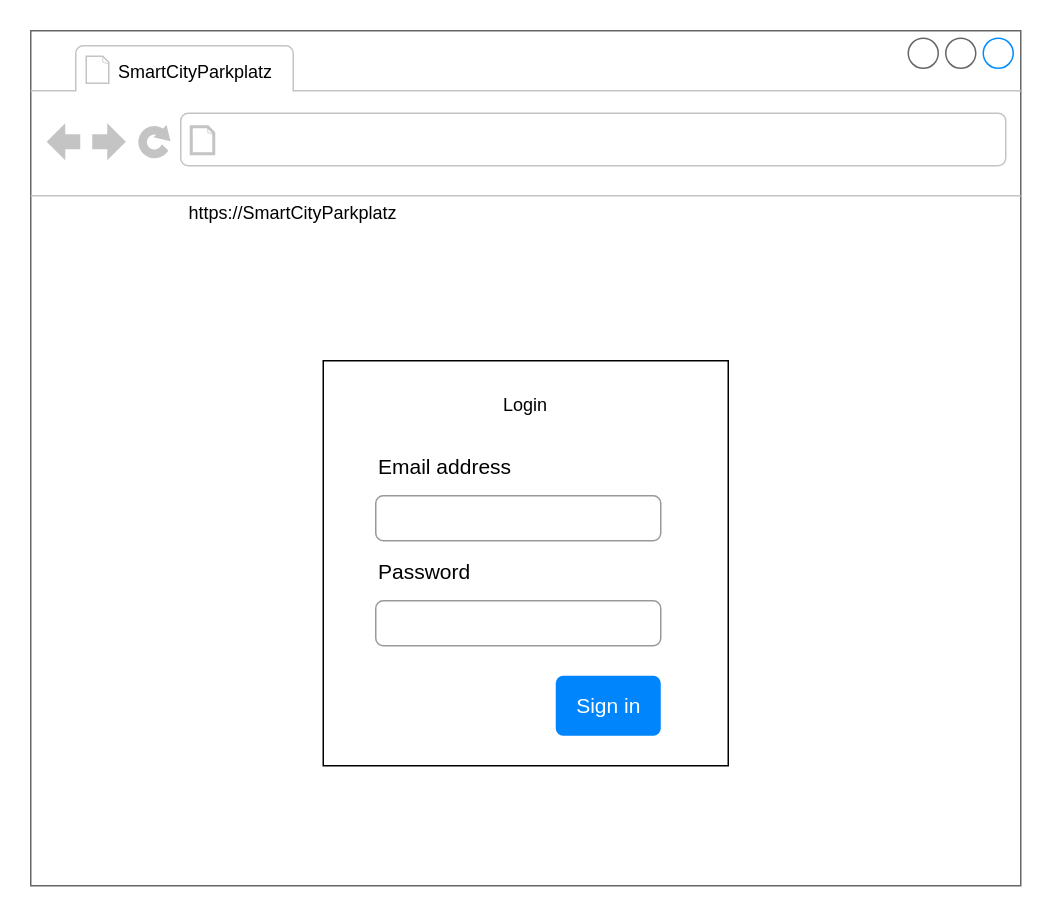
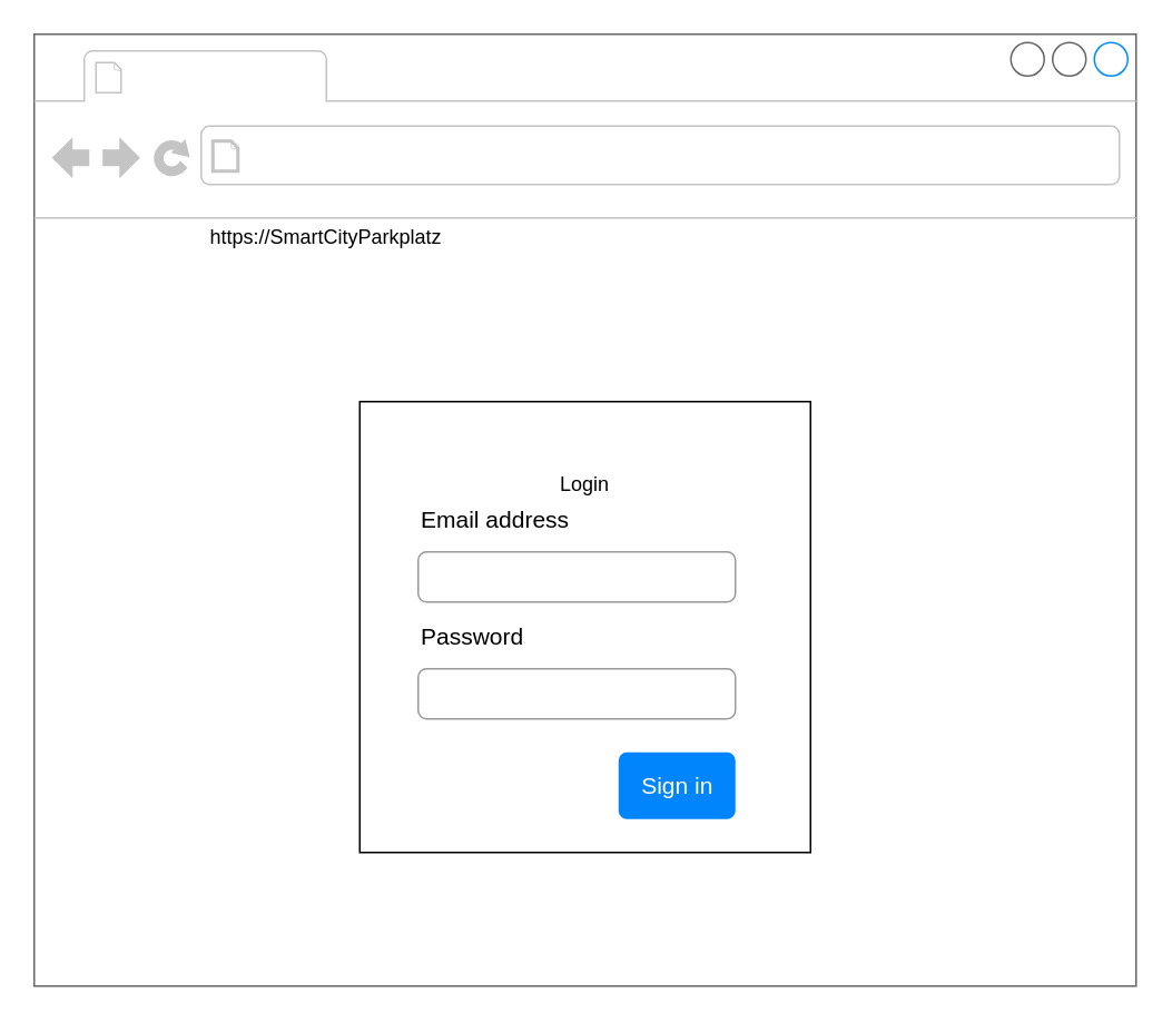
- <mxCell id="11" value="SmartCityParkplatz" style="text;html=1;strokeColor=none;fillColor=none;align=center;verticalAlign=middle;whiteSpace=wrap;rounded=0;" vertex="1" parent="2"><mxGeometry x="60" y="20" width="100" height="16" as="geometry" /></mxCell>
- <mxCell id="4" value="Login" style="text;html=1;strokeColor=none;fillColor=none;align=center;verticalAlign=middle;whiteSpace=wrap;rounded=0;" vertex="1" parent="2"><mxGeometry x="310" y="240" width="40" height="20" as="geometry" /></mxCell>
+ <mxCell id="4" value="Login" style="text;html=1;strokeColor=none;fillColor=none;align=center;verticalAlign=middle;whiteSpace=wrap;rounded=0;" vertex="1" parent="2"><mxGeometry x="310" y="260" width="40" height="20" as="geometry" /></mxCell>
